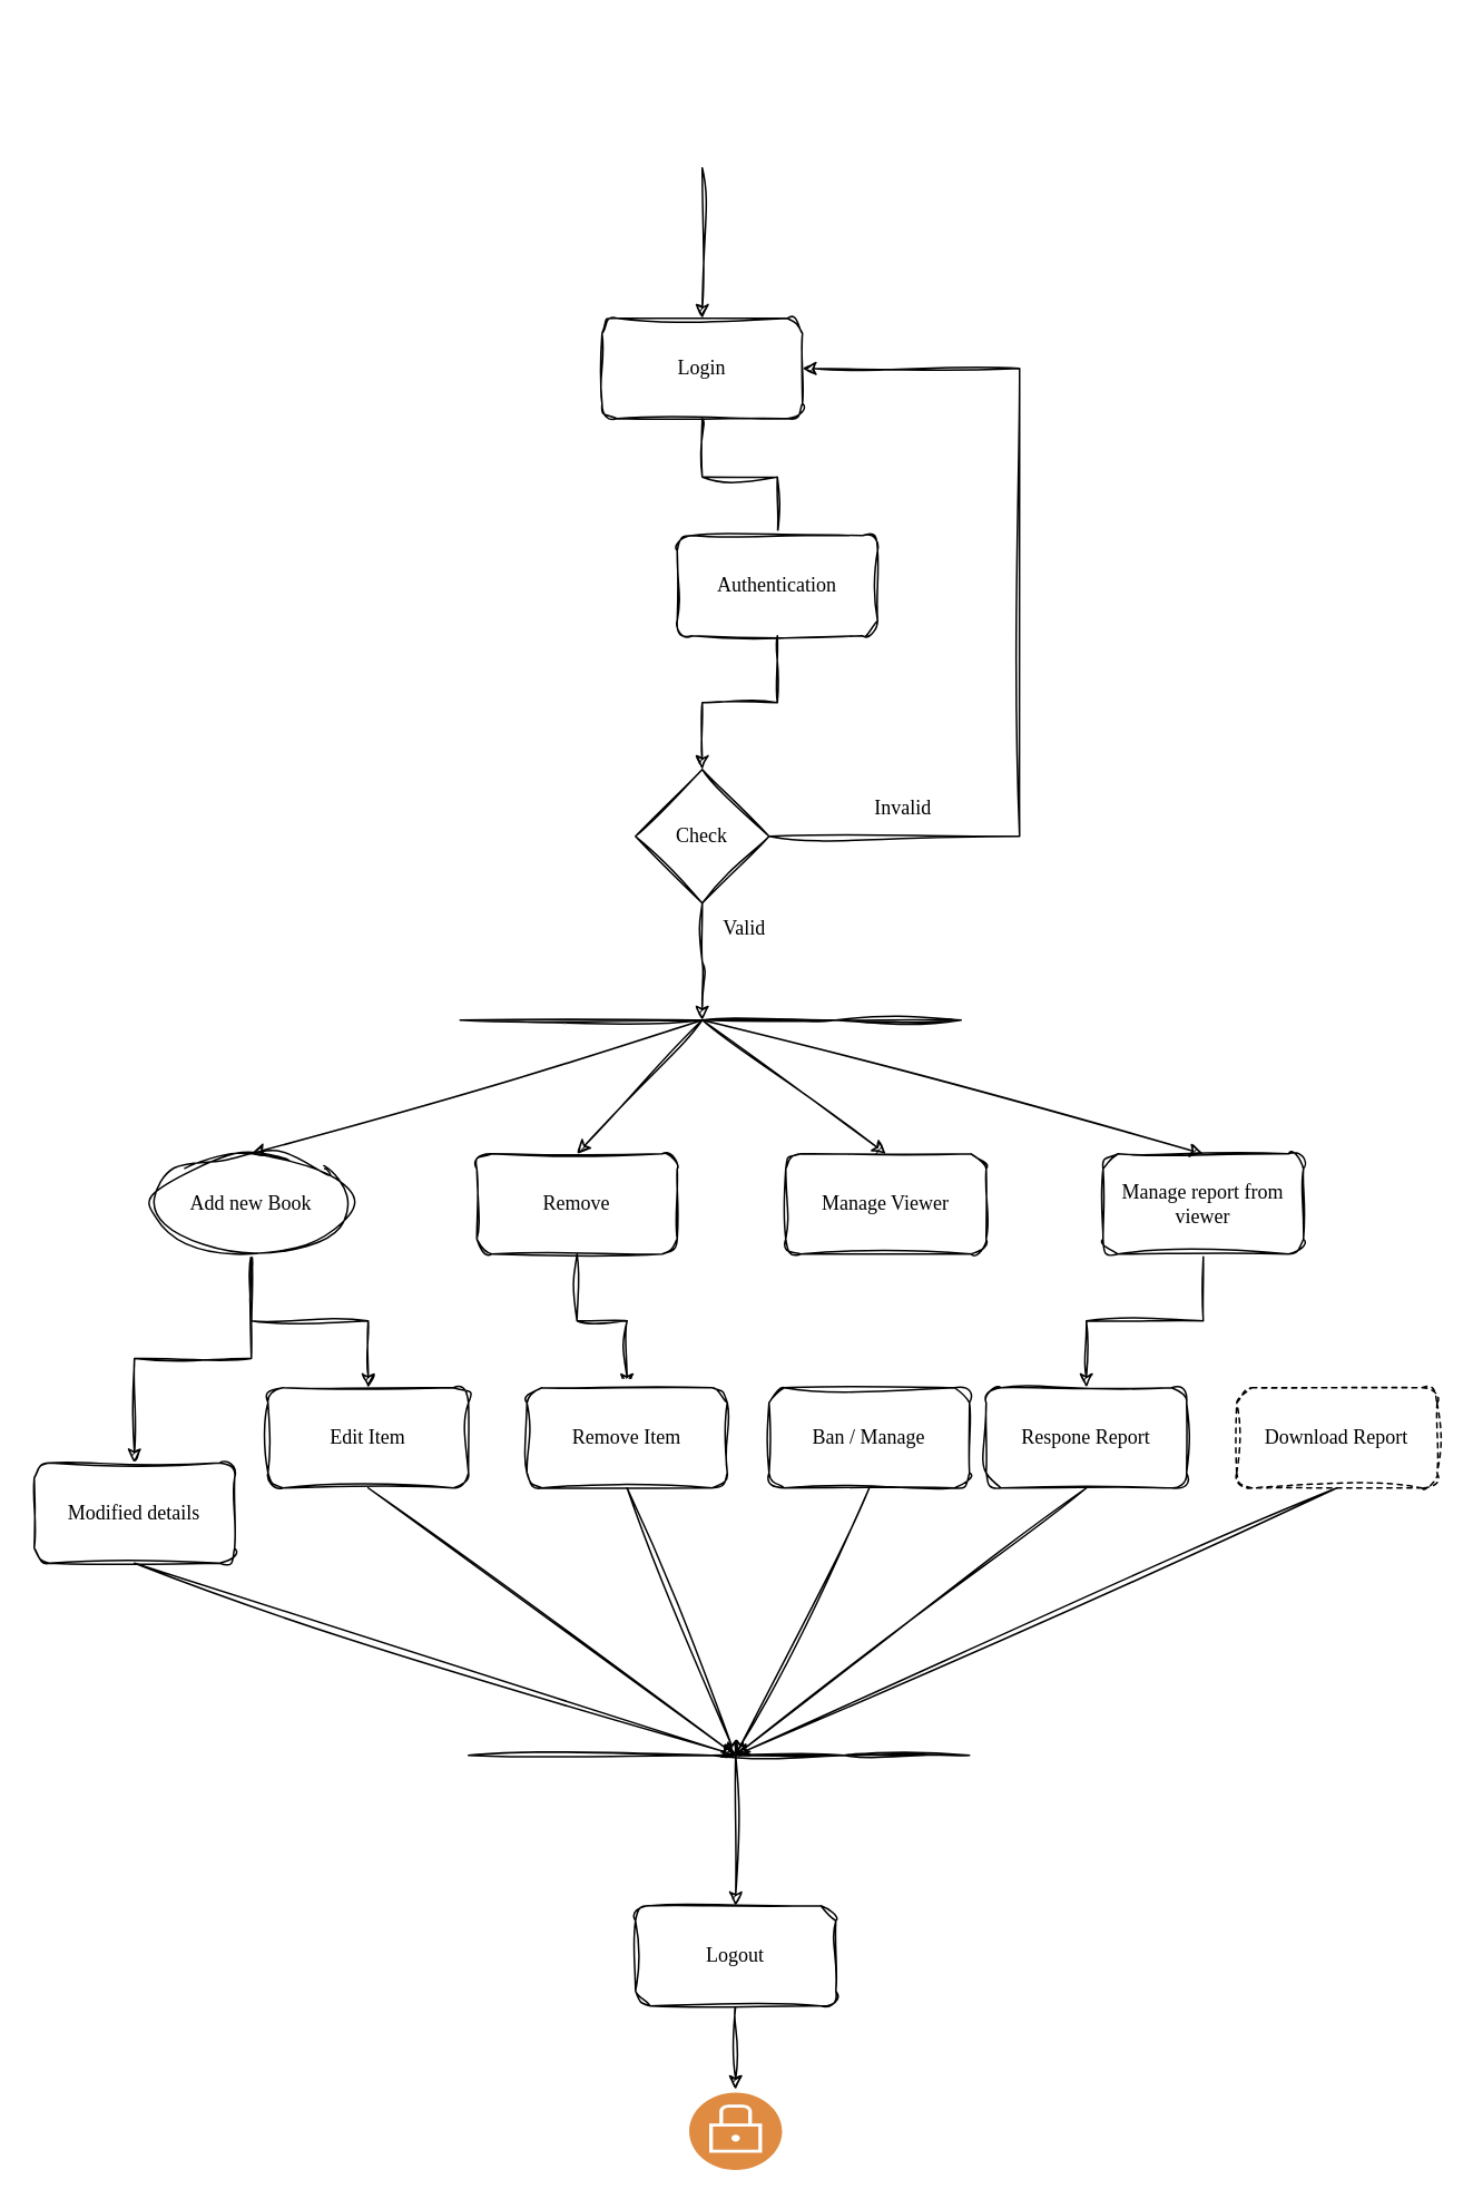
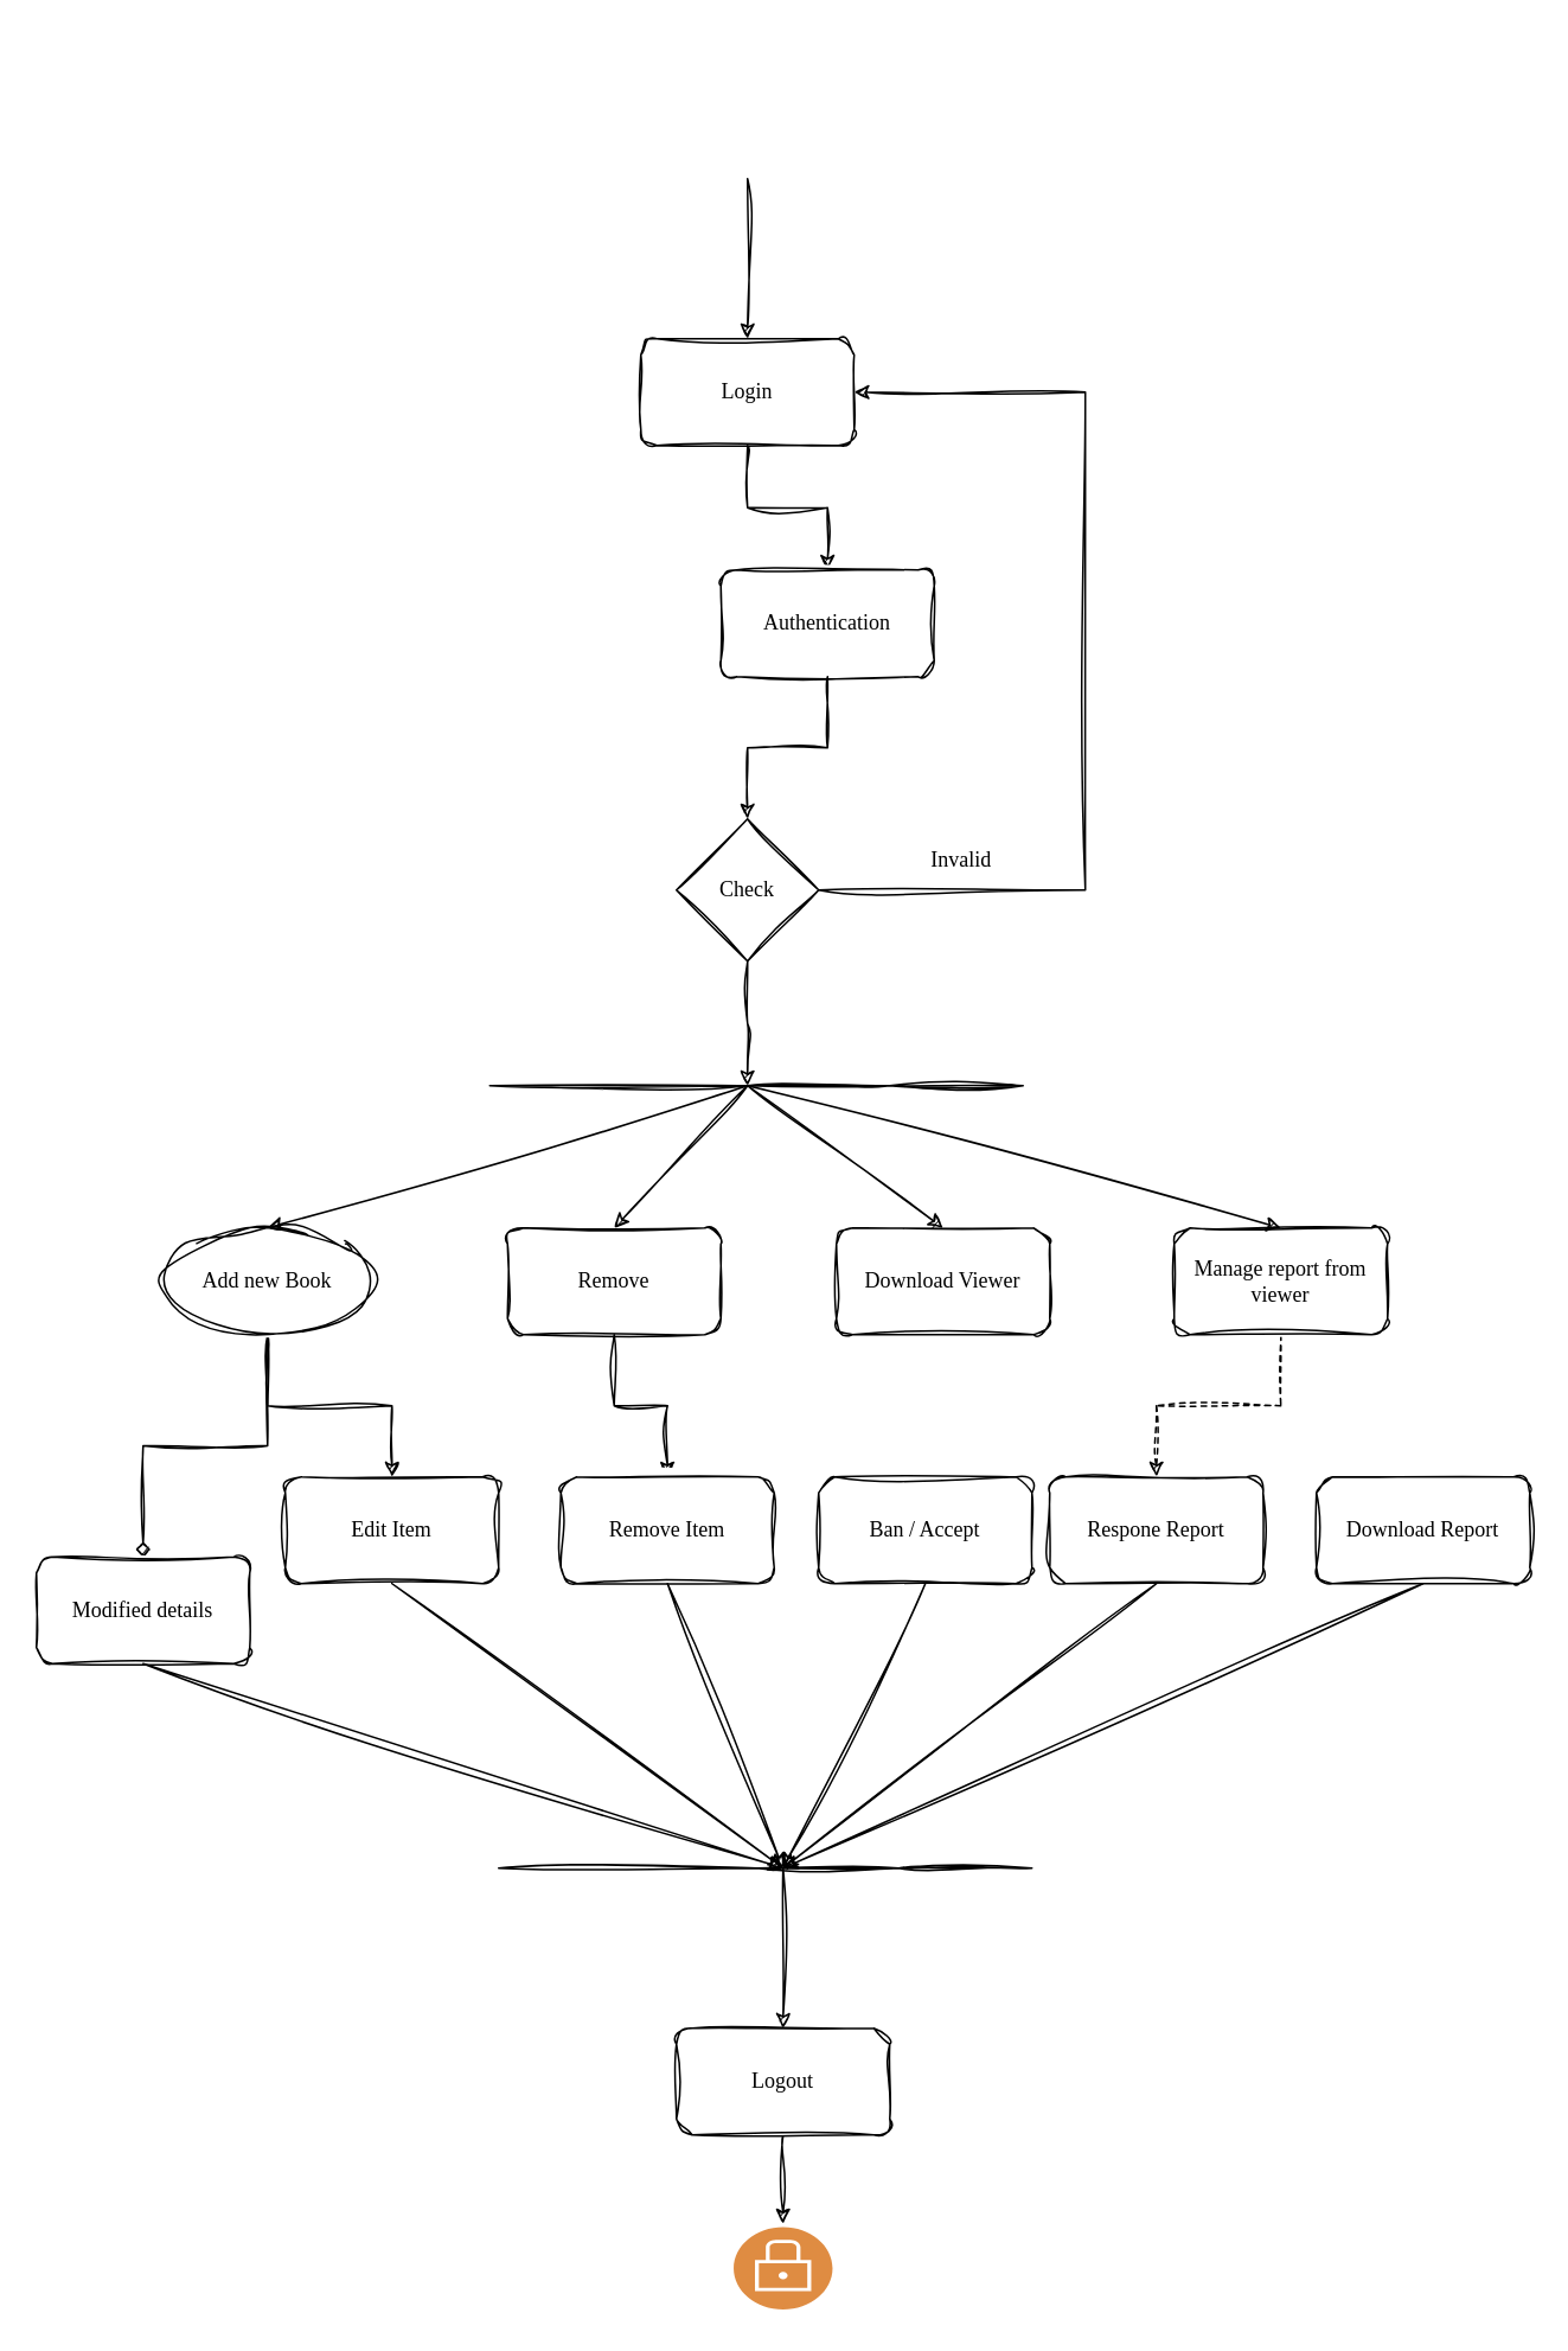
- <mxCell id="2" style="edgeStyle=orthogonalEdgeStyle;rounded=0;sketch=1;hachureGap=4;jiggle=2;curveFitting=1;orthogonalLoop=1;jettySize=auto;html=1;exitX=0.5;exitY=1;exitDx=0;exitDy=0;entryX=0.5;entryY=0;entryDx=0;entryDy=0;fontFamily=Architects Daughter;fontSource=https%3A%2F%2Ffonts.googleapis.com%2Fcss%3Ffamily%3DArchitects%2BDaughter;endArrow=none;" edge="1" parent="1" source="3" target="5"><mxGeometry relative="1" as="geometry" /></mxCell>
+ <mxCell id="2" style="edgeStyle=orthogonalEdgeStyle;rounded=0;sketch=1;hachureGap=4;jiggle=2;curveFitting=1;orthogonalLoop=1;jettySize=auto;html=1;exitX=0.5;exitY=1;exitDx=0;exitDy=0;entryX=0.5;entryY=0;entryDx=0;entryDy=0;fontFamily=Architects Daughter;fontSource=https%3A%2F%2Ffonts.googleapis.com%2Fcss%3Ffamily%3DArchitects%2BDaughter;" edge="1" parent="1" source="3" target="5"><mxGeometry relative="1" as="geometry" /></mxCell>
- <mxCell id="11" value="Valid" style="text;html=1;align=center;verticalAlign=middle;resizable=0;points=[];autosize=1;strokeColor=none;fillColor=none;fontFamily=Architects Daughter;fontSource=https%3A%2F%2Ffonts.googleapis.com%2Fcss%3Ffamily%3DArchitects%2BDaughter;" vertex="1" parent="1"><mxGeometry x="420" y="540" width="50" height="30" as="geometry" /></mxCell>
- <mxCell id="17" value="Manage Viewer" style="rounded=1;whiteSpace=wrap;html=1;sketch=1;hachureGap=4;jiggle=2;curveFitting=1;fontFamily=Architects Daughter;fontSource=https%3A%2F%2Ffonts.googleapis.com%2Fcss%3Ffamily%3DArchitects%2BDaughter;" vertex="1" parent="1"><mxGeometry x="470" y="690" width="120" height="60" as="geometry" /></mxCell>
+ <mxCell id="17" value="Download Viewer" style="rounded=1;whiteSpace=wrap;html=1;sketch=1;hachureGap=4;jiggle=2;curveFitting=1;fontFamily=Architects Daughter;fontSource=https%3A%2F%2Ffonts.googleapis.com%2Fcss%3Ffamily%3DArchitects%2BDaughter;" vertex="1" parent="1"><mxGeometry x="470" y="690" width="120" height="60" as="geometry" /></mxCell>
- <mxCell id="18" style="edgeStyle=orthogonalEdgeStyle;rounded=0;sketch=1;hachureGap=4;jiggle=2;curveFitting=1;orthogonalLoop=1;jettySize=auto;html=1;entryX=0.5;entryY=0;entryDx=0;entryDy=0;fontFamily=Architects Daughter;fontSource=https%3A%2F%2Ffonts.googleapis.com%2Fcss%3Ffamily%3DArchitects%2BDaughter;" edge="1" parent="1" source="19" target="28"><mxGeometry relative="1" as="geometry" /></mxCell>
+ <mxCell id="18" style="edgeStyle=orthogonalEdgeStyle;rounded=0;sketch=1;hachureGap=4;jiggle=2;curveFitting=1;orthogonalLoop=1;jettySize=auto;html=1;entryX=0.5;entryY=0;entryDx=0;entryDy=0;fontFamily=Architects Daughter;fontSource=https%3A%2F%2Ffonts.googleapis.com%2Fcss%3Ffamily%3DArchitects%2BDaughter;dashed=1;" edge="1" parent="1" source="19" target="28"><mxGeometry relative="1" as="geometry" /></mxCell>
- <mxCell id="29" value="Ban / Manage" style="rounded=1;whiteSpace=wrap;html=1;sketch=1;hachureGap=4;jiggle=2;curveFitting=1;fontFamily=Architects Daughter;fontSource=https%3A%2F%2Ffonts.googleapis.com%2Fcss%3Ffamily%3DArchitects%2BDaughter;" vertex="1" parent="1"><mxGeometry x="460" y="830" width="120" height="60" as="geometry" /></mxCell>
+ <mxCell id="29" value="Ban / Accept" style="rounded=1;whiteSpace=wrap;html=1;sketch=1;hachureGap=4;jiggle=2;curveFitting=1;fontFamily=Architects Daughter;fontSource=https%3A%2F%2Ffonts.googleapis.com%2Fcss%3Ffamily%3DArchitects%2BDaughter;" vertex="1" parent="1"><mxGeometry x="460" y="830" width="120" height="60" as="geometry" /></mxCell>
- <mxCell id="27" value="Download Report" style="rounded=1;whiteSpace=wrap;html=1;sketch=1;hachureGap=4;jiggle=2;curveFitting=1;fontFamily=Architects Daughter;fontSource=https%3A%2F%2Ffonts.googleapis.com%2Fcss%3Ffamily%3DArchitects%2BDaughter;dashed=1;" vertex="1" parent="1"><mxGeometry x="740" y="830" width="120" height="60" as="geometry" /></mxCell>
+ <mxCell id="27" value="Download Report" style="rounded=1;whiteSpace=wrap;html=1;sketch=1;hachureGap=4;jiggle=2;curveFitting=1;fontFamily=Architects Daughter;fontSource=https%3A%2F%2Ffonts.googleapis.com%2Fcss%3Ffamily%3DArchitects%2BDaughter;" vertex="1" parent="1"><mxGeometry x="740" y="830" width="120" height="60" as="geometry" /></mxCell>
- <mxCell id="12" style="edgeStyle=orthogonalEdgeStyle;rounded=0;sketch=1;hachureGap=4;jiggle=2;curveFitting=1;orthogonalLoop=1;jettySize=auto;html=1;entryX=0.5;entryY=0;entryDx=0;entryDy=0;fontFamily=Architects Daughter;fontSource=https%3A%2F%2Ffonts.googleapis.com%2Fcss%3Ffamily%3DArchitects%2BDaughter;" edge="1" parent="1" source="14" target="24"><mxGeometry relative="1" as="geometry" /></mxCell>
+ <mxCell id="12" style="edgeStyle=orthogonalEdgeStyle;rounded=0;sketch=1;hachureGap=4;jiggle=2;curveFitting=1;orthogonalLoop=1;jettySize=auto;html=1;entryX=0.5;entryY=0;entryDx=0;entryDy=0;fontFamily=Architects Daughter;fontSource=https%3A%2F%2Ffonts.googleapis.com%2Fcss%3Ffamily%3DArchitects%2BDaughter;endArrow=diamond;" edge="1" parent="1" source="14" target="24"><mxGeometry relative="1" as="geometry" /></mxCell>
